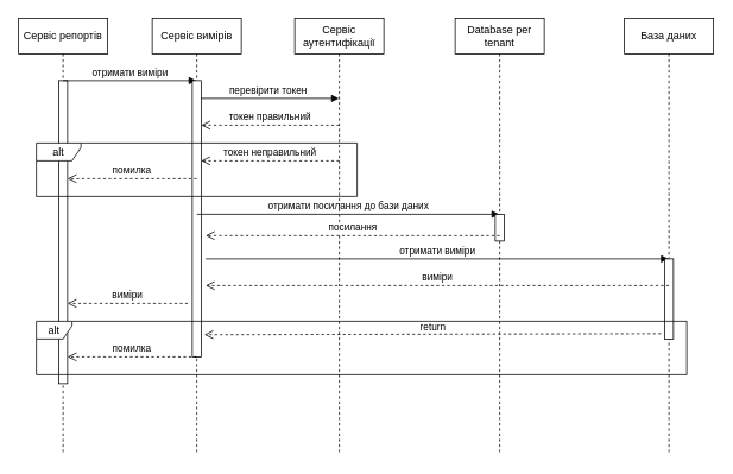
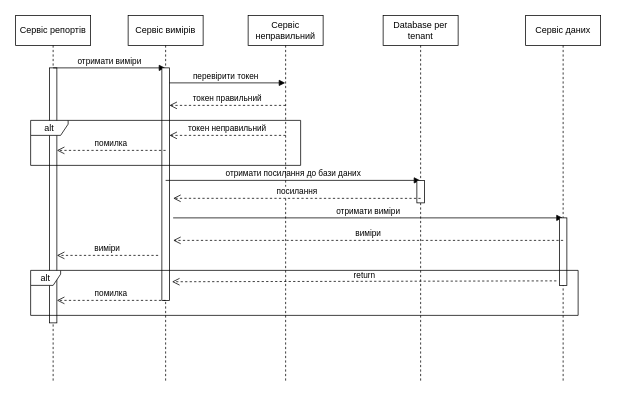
- <mxCell id="10" value="Сервіс аутентифікації" style="shape=umlLifeline;perimeter=lifelinePerimeter;whiteSpace=wrap;html=1;container=1;collapsible=0;recursiveResize=0;outlineConnect=0;" vertex="1" parent="1"><mxGeometry x="330" y="20" width="100" height="490" as="geometry" /></mxCell>
+ <mxCell id="10" value="Сервіс неправильний" style="shape=umlLifeline;perimeter=lifelinePerimeter;whiteSpace=wrap;html=1;container=1;collapsible=0;recursiveResize=0;outlineConnect=0;" vertex="1" parent="1"><mxGeometry x="330" y="20" width="100" height="490" as="geometry" /></mxCell>
- <mxCell id="11" value="База даних" style="shape=umlLifeline;perimeter=lifelinePerimeter;whiteSpace=wrap;html=1;container=1;collapsible=0;recursiveResize=0;outlineConnect=0;" vertex="1" parent="1"><mxGeometry x="700" y="20" width="100" height="490" as="geometry" /></mxCell>
+ <mxCell id="11" value="Сервіс даних" style="shape=umlLifeline;perimeter=lifelinePerimeter;whiteSpace=wrap;html=1;container=1;collapsible=0;recursiveResize=0;outlineConnect=0;" vertex="1" parent="1"><mxGeometry x="700" y="20" width="100" height="490" as="geometry" /></mxCell>
